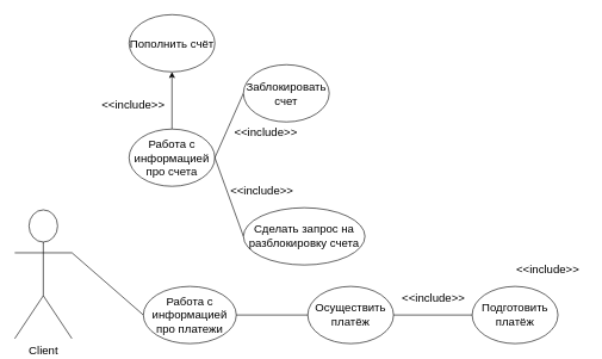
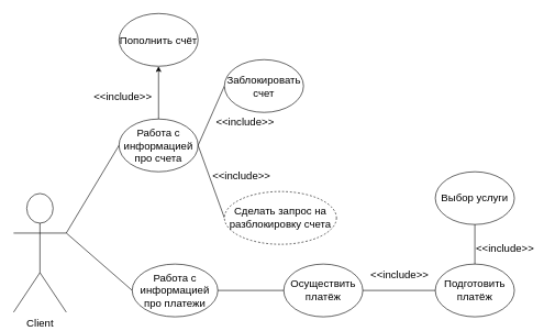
+ <mxCell id="5" value="" style="endArrow=none;html=1;fontSize=16;exitX=1;exitY=0.333;exitDx=0;exitDy=0;exitPerimeter=0;entryX=0;entryY=0.5;entryDx=0;entryDy=0;" edge="1" parent="1" source="2" target="4"><mxGeometry width="50" height="50" relative="1" as="geometry"><mxPoint x="100" y="180" as="sourcePoint" /><mxPoint x="150" y="130" as="targetPoint" /></mxGeometry></mxCell>
+ <mxCell id="19" value="Выбор услуги" style="ellipse;whiteSpace=wrap;html=1;fontSize=16;" vertex="1" parent="1"><mxGeometry x="660" y="260" width="120" height="80" as="geometry" /></mxCell>
- <mxCell id="10" value="Сделать запрос на разблокировку счета" style="ellipse;whiteSpace=wrap;html=1;fontSize=16;" vertex="1" parent="1"><mxGeometry x="340" y="290" width="170" height="80" as="geometry" /></mxCell>
+ <mxCell id="10" value="Сделать запрос на разблокировку счета" style="ellipse;whiteSpace=wrap;html=1;fontSize=16;dashed=1;" vertex="1" parent="1"><mxGeometry x="340" y="290" width="170" height="80" as="geometry" /></mxCell>
+ <mxCell id="23" value="" style="endArrow=none;html=1;fontSize=16;exitX=0.5;exitY=0;exitDx=0;exitDy=0;entryX=0.5;entryY=1;entryDx=0;entryDy=0;" edge="1" parent="1" source="18" target="19"><mxGeometry width="50" height="50" relative="1" as="geometry"><mxPoint x="560" y="450" as="sourcePoint" /><mxPoint x="670" y="450" as="targetPoint" /></mxGeometry></mxCell>
